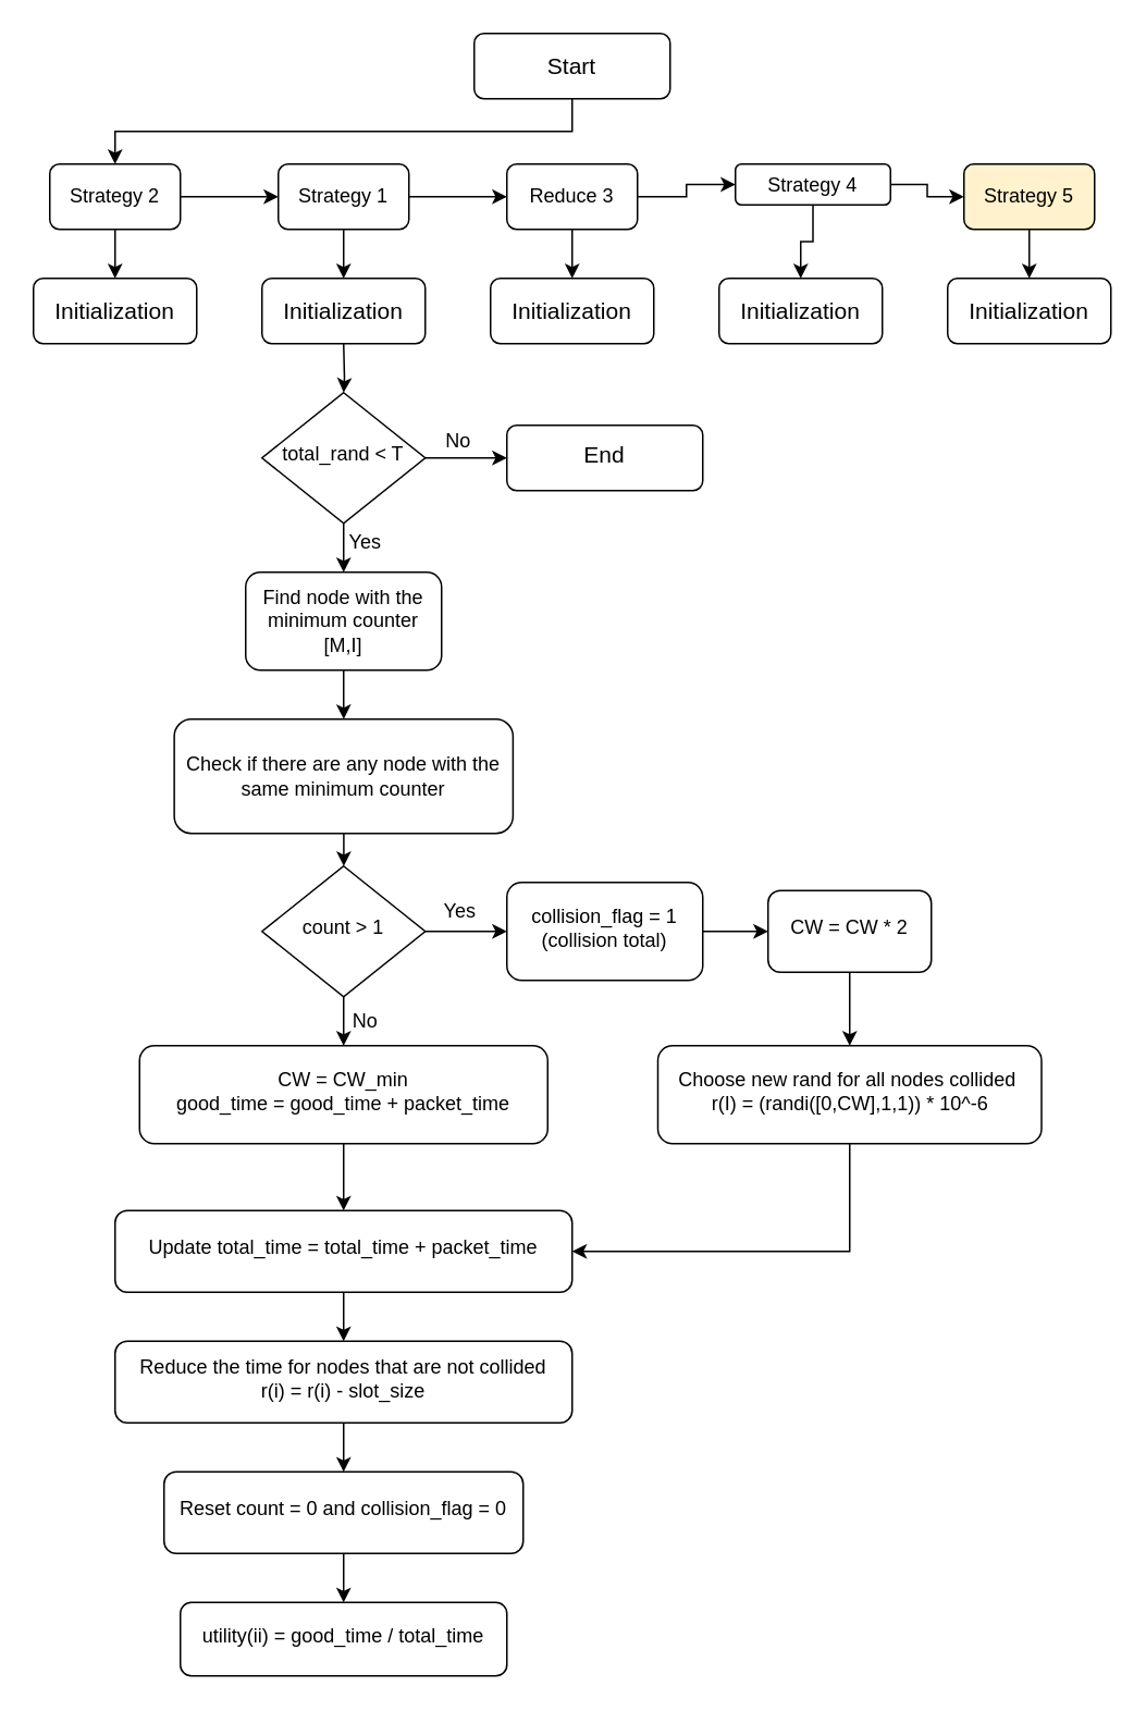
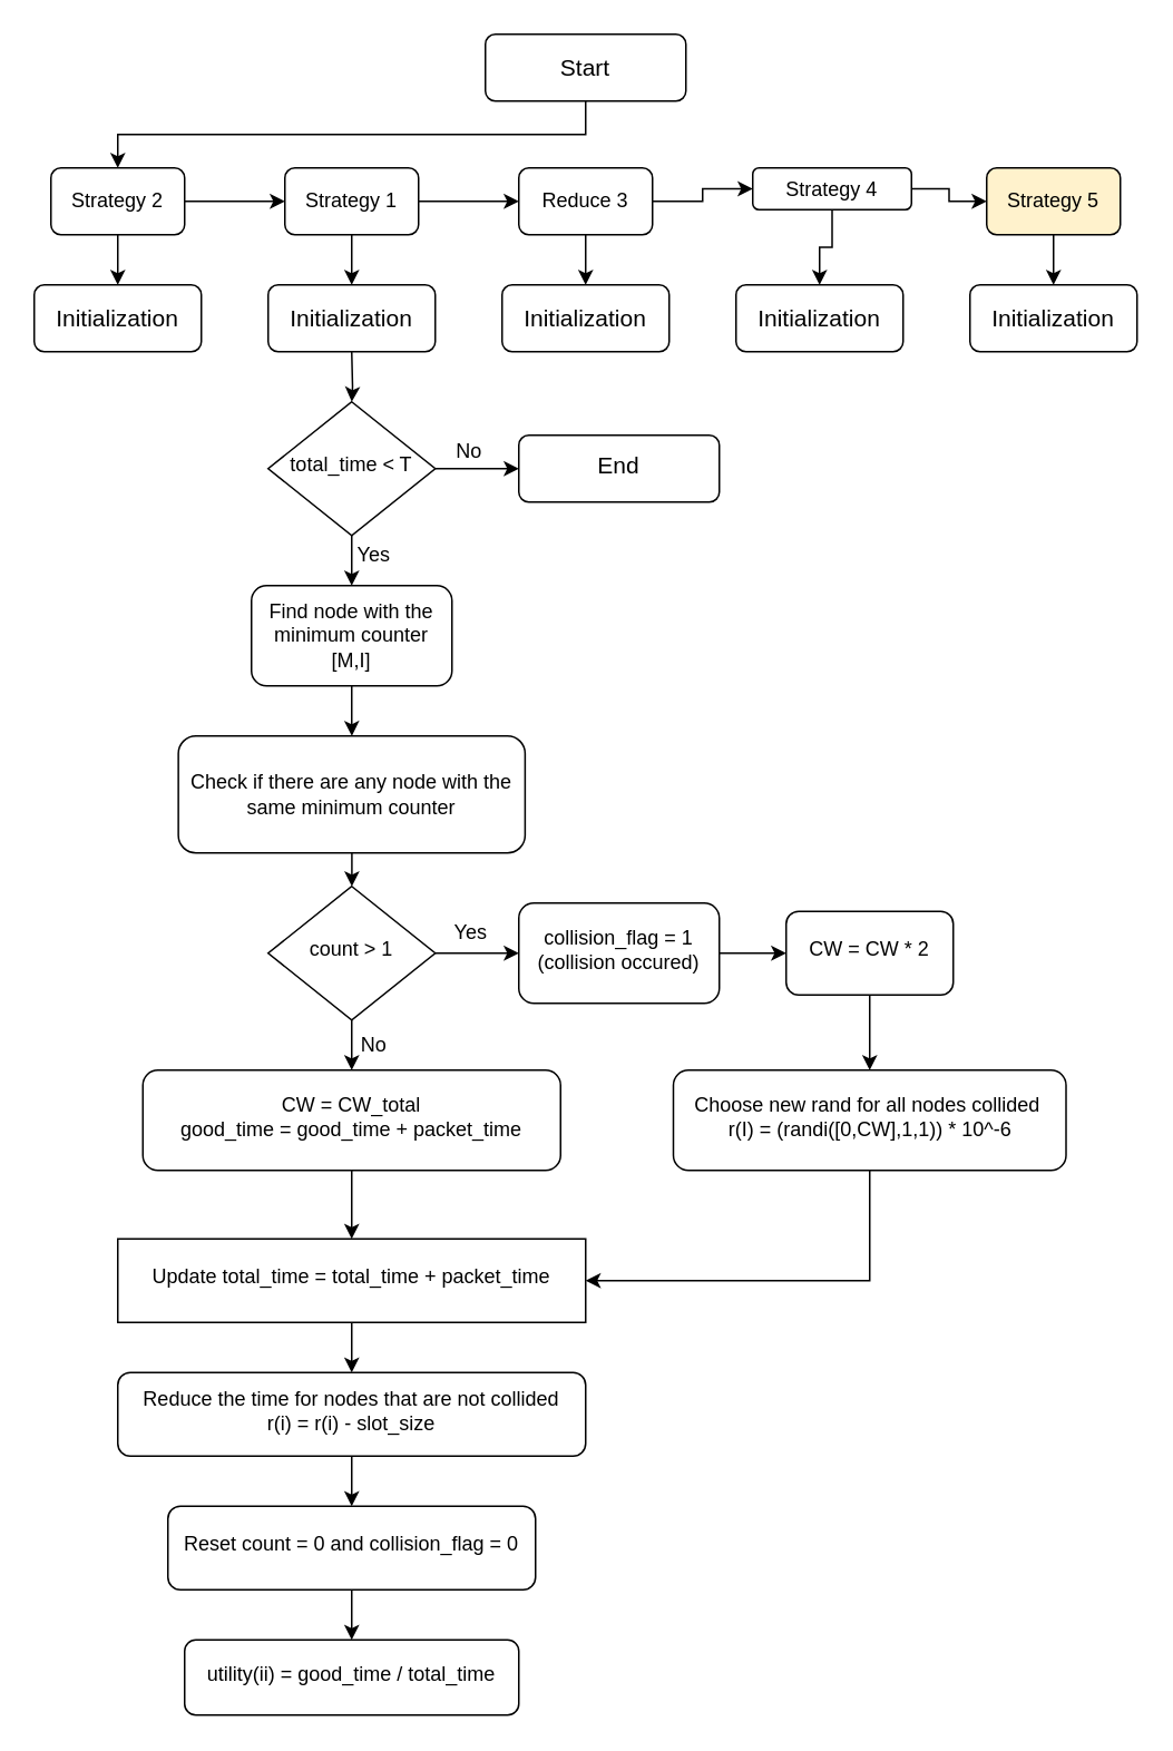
- <mxCell id="26" value="total_rand &amp;lt; T" style="rhombus;whiteSpace=wrap;html=1;shadow=0;fontFamily=Helvetica;fontSize=12;align=center;strokeWidth=1;spacing=6;spacingTop=-4;" parent="1" vertex="1"><mxGeometry x="160" y="240" width="100" height="80" as="geometry" /></mxCell>
+ <mxCell id="26" value="total_time &amp;lt; T" style="rhombus;whiteSpace=wrap;html=1;shadow=0;fontFamily=Helvetica;fontSize=12;align=center;strokeWidth=1;spacing=6;spacingTop=-4;" parent="1" vertex="1"><mxGeometry x="160" y="240" width="100" height="80" as="geometry" /></mxCell>
- <mxCell id="36" value="collision_flag = 1 (collision total)" style="rounded=1;whiteSpace=wrap;html=1;shadow=0;strokeWidth=1;spacing=6;spacingTop=-4;" parent="1" vertex="1"><mxGeometry x="310" y="540" width="120" height="60" as="geometry" /></mxCell>
+ <mxCell id="36" value="collision_flag = 1 (collision occured)" style="rounded=1;whiteSpace=wrap;html=1;shadow=0;strokeWidth=1;spacing=6;spacingTop=-4;" parent="1" vertex="1"><mxGeometry x="310" y="540" width="120" height="60" as="geometry" /></mxCell>
- <mxCell id="40" value="&lt;div&gt;CW = CW_min&lt;br&gt;&lt;/div&gt;good_time = good_time + packet_time" style="rounded=1;whiteSpace=wrap;html=1;shadow=0;strokeWidth=1;spacing=6;spacingTop=-4;" parent="1" vertex="1"><mxGeometry x="85" y="640" width="250" height="60" as="geometry" /></mxCell>
+ <mxCell id="40" value="&lt;div&gt;CW = CW_total&lt;br&gt;&lt;/div&gt;good_time = good_time + packet_time" style="rounded=1;whiteSpace=wrap;html=1;shadow=0;strokeWidth=1;spacing=6;spacingTop=-4;" parent="1" vertex="1"><mxGeometry x="85" y="640" width="250" height="60" as="geometry" /></mxCell>
- <mxCell id="46" value="Update total_time = total_time + packet_time" style="rounded=1;whiteSpace=wrap;html=1;shadow=0;strokeWidth=1;spacing=6;spacingTop=-4;" parent="1" vertex="1"><mxGeometry x="70" y="741" width="280" height="50" as="geometry" /></mxCell>
+ <mxCell id="46" value="Update total_time = total_time + packet_time" style="whiteSpace=wrap;html=1;shadow=0;strokeWidth=1;spacing=6;spacingTop=-4;rounded=0;" parent="1" vertex="1"><mxGeometry x="70" y="741" width="280" height="50" as="geometry" /></mxCell>
